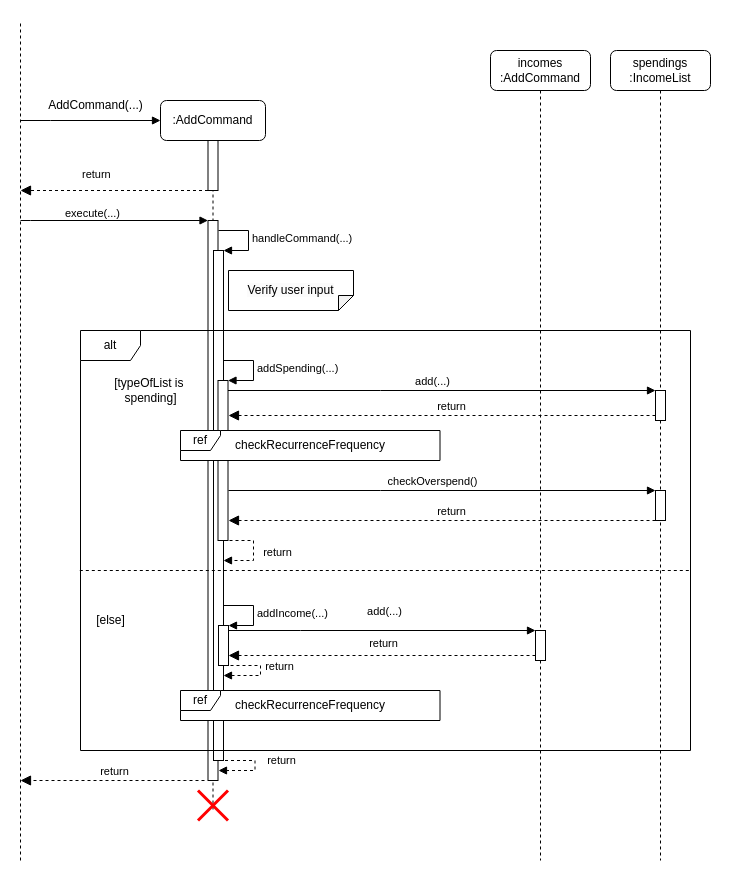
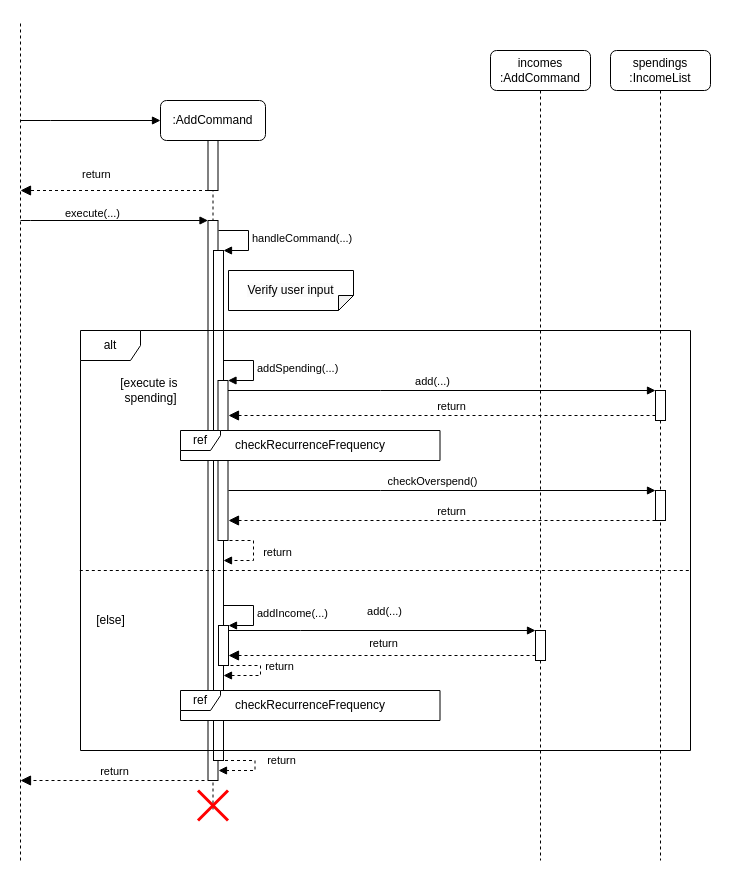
- <mxCell id="35" value="AddCommand(...)" style="text;html=1;align=center;verticalAlign=middle;resizable=0;points=[];autosize=1;strokeColor=none;fillColor=none;" parent="1" vertex="1"><mxGeometry x="35" y="90" width="120" height="30" as="geometry" /></mxCell>
- <mxCell id="20" value="[typeOfList is&amp;nbsp;&lt;div&gt;spending&lt;span style=&quot;background-color: initial;&quot;&gt;]&lt;/span&gt;&lt;/div&gt;" style="text;html=1;align=center;verticalAlign=middle;resizable=0;points=[];autosize=1;strokeColor=none;fillColor=default;shadow=0;" parent="1" vertex="1"><mxGeometry x="100" y="370" width="100" height="40" as="geometry" /></mxCell>
+ <mxCell id="20" value="[execute is&amp;nbsp;&lt;div&gt;spending&lt;span style=&quot;background-color: initial;&quot;&gt;]&lt;/span&gt;&lt;/div&gt;" style="text;html=1;align=center;verticalAlign=middle;resizable=0;points=[];autosize=1;strokeColor=none;fillColor=default;shadow=0;" parent="1" vertex="1"><mxGeometry x="100" y="370" width="100" height="40" as="geometry" /></mxCell>
